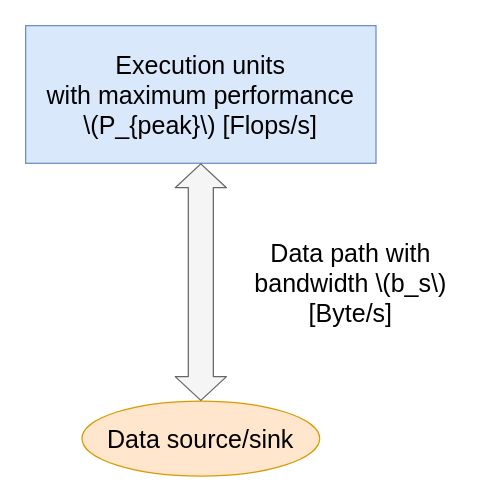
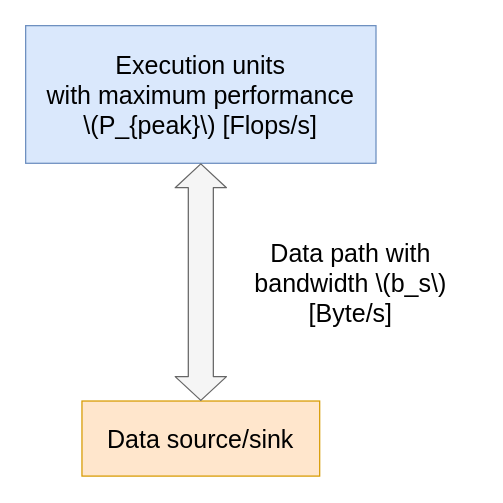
- <mxCell id="3" value="&lt;font style=&quot;font-size: 20px&quot;&gt;Data source/sink&lt;/font&gt;" style="ellipse;whiteSpace=wrap;html=1;fillColor=#ffe6cc;strokeColor=#d79b00;" parent="1" vertex="1"><mxGeometry x="65" y="320" width="190" height="60" as="geometry" /></mxCell>
+ <mxCell id="3" value="&lt;font style=&quot;font-size: 20px&quot;&gt;Data source/sink&lt;/font&gt;" style="rounded=0;whiteSpace=wrap;html=1;fillColor=#ffe6cc;strokeColor=#d79b00;" parent="1" vertex="1"><mxGeometry x="65" y="320" width="190" height="60" as="geometry" /></mxCell>
